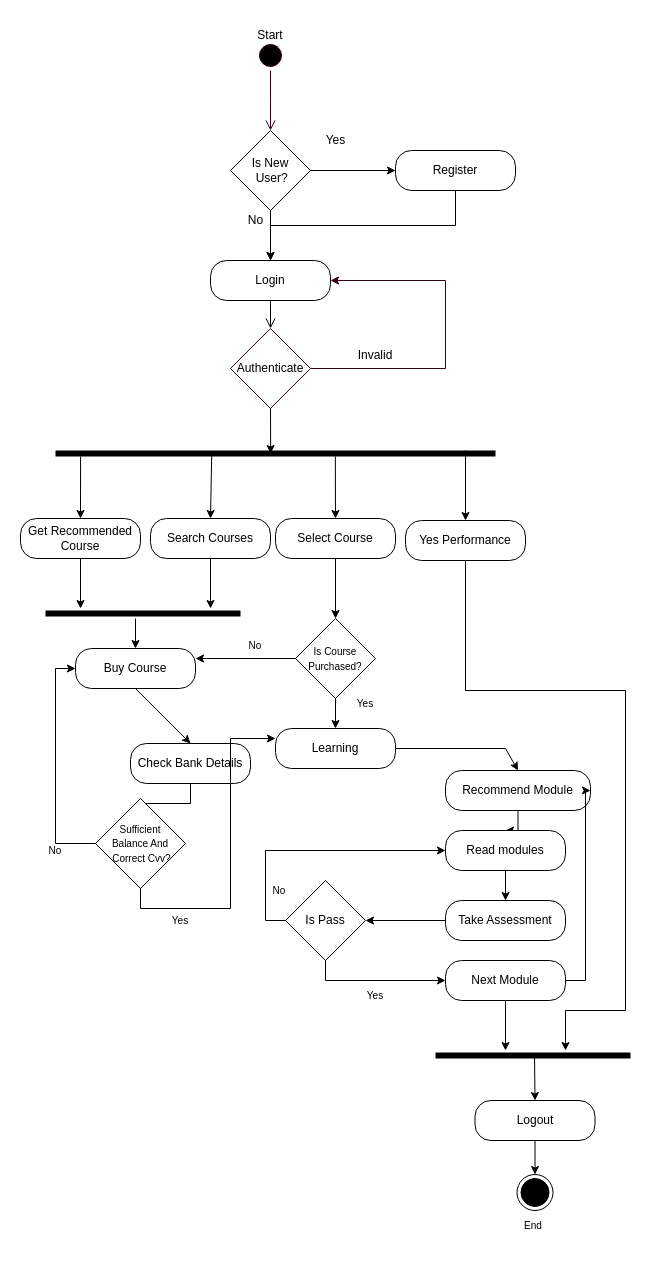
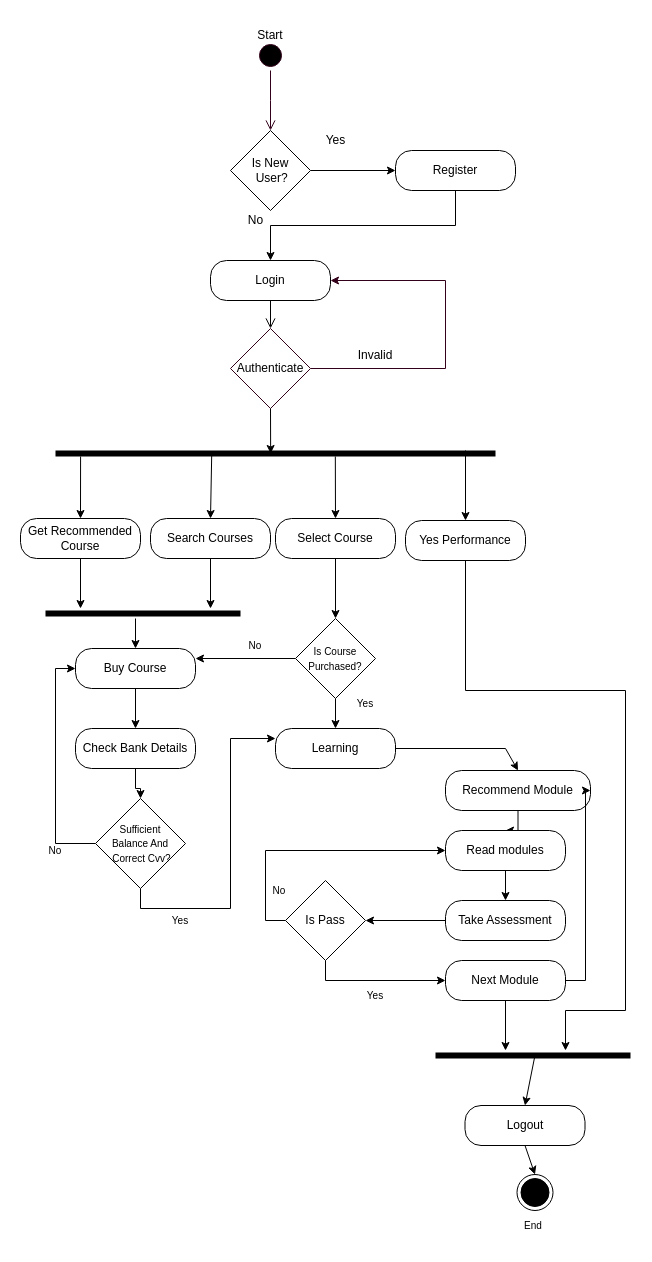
- <mxCell id="6" style="edgeStyle=orthogonalEdgeStyle;rounded=0;orthogonalLoop=1;jettySize=auto;html=1;exitX=0.5;exitY=1;exitDx=0;exitDy=0;entryX=0.5;entryY=0;entryDx=0;entryDy=0;" parent="1" source="7" target="10" edge="1"><mxGeometry relative="1" as="geometry" /></mxCell>
- <mxCell id="30" value="Check Bank Details" style="rounded=1;whiteSpace=wrap;html=1;arcSize=40;fontColor=#000000;fillColor=#FFFFFF;strokeColor=#000000;" parent="1" vertex="1"><mxGeometry x="130" y="743" width="120" height="40" as="geometry" /></mxCell>
+ <mxCell id="30" value="Check Bank Details" style="rounded=1;whiteSpace=wrap;html=1;arcSize=40;fontColor=#000000;fillColor=#FFFFFF;strokeColor=#000000;" parent="1" vertex="1"><mxGeometry x="75" y="728" width="120" height="40" as="geometry" /></mxCell>
- <mxCell id="60" value="Logout" style="rounded=1;whiteSpace=wrap;html=1;arcSize=40;fontColor=#000000;fillColor=#FFFFFF;strokeColor=#000000;" parent="1" vertex="1"><mxGeometry x="474.5" y="1100" width="120" height="40" as="geometry" /></mxCell>
+ <mxCell id="60" value="Logout" style="rounded=1;whiteSpace=wrap;html=1;arcSize=40;fontColor=#000000;fillColor=#FFFFFF;strokeColor=#000000;" parent="1" vertex="1"><mxGeometry x="464.5" y="1105" width="120" height="40" as="geometry" /></mxCell>
